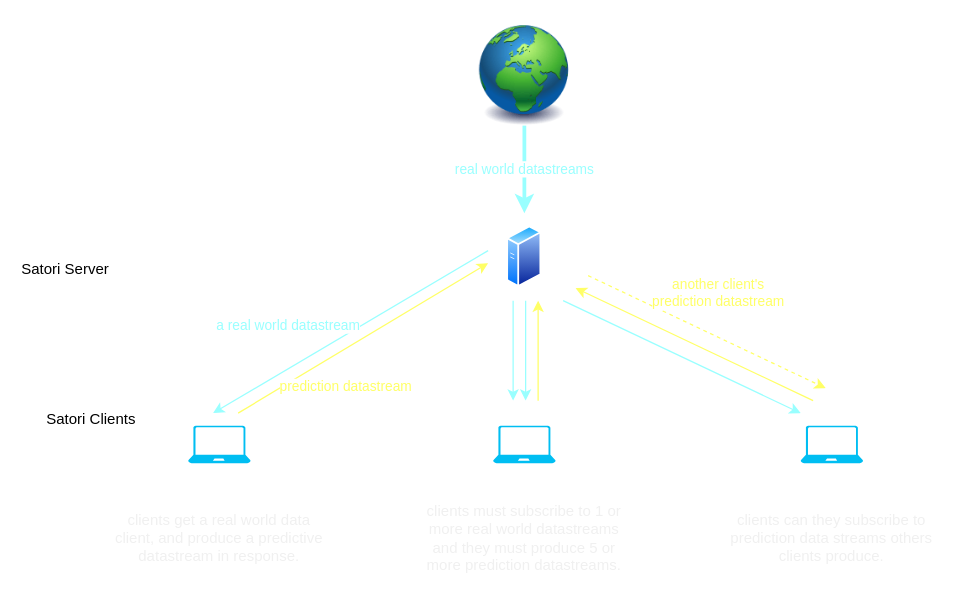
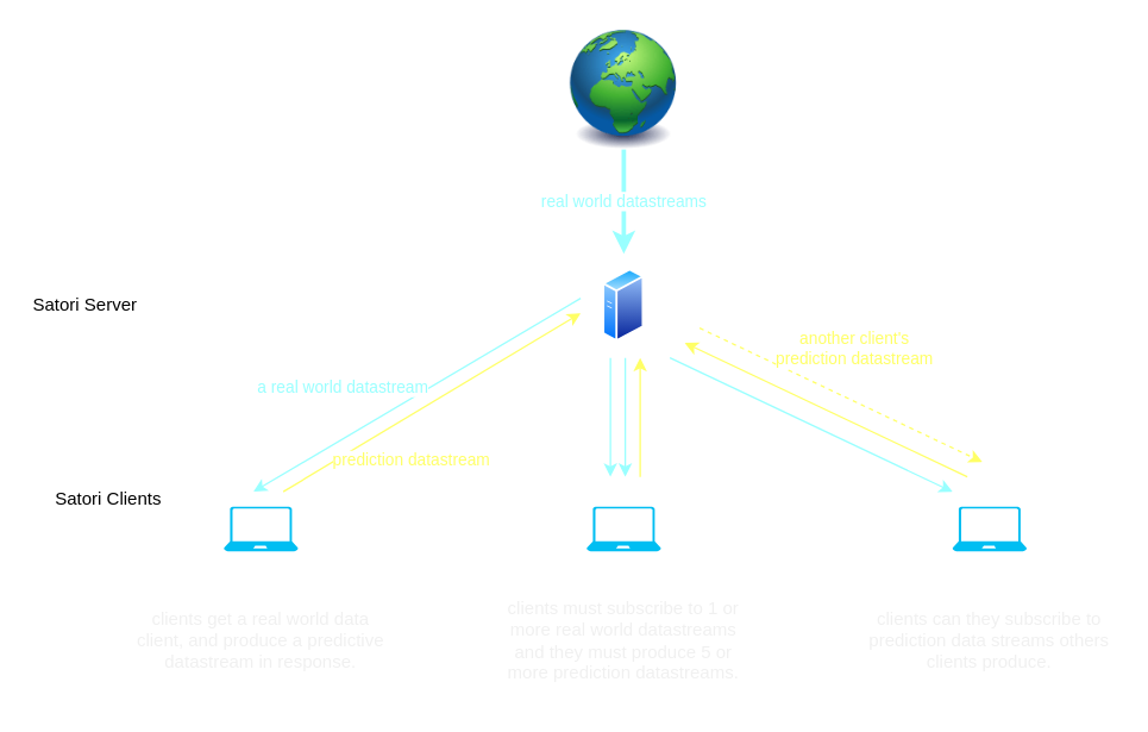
- <mxCell id="7" value="Satori Server" style="text;html=1;strokeColor=none;fillColor=none;align=left;verticalAlign=middle;whiteSpace=wrap;rounded=0;" parent="1" vertex="1"><mxGeometry x="15" y="200" width="90" height="30" as="geometry" /></mxCell>
+ <mxCell id="7" value="Satori Server" style="text;html=1;strokeColor=none;fillColor=none;align=left;verticalAlign=middle;whiteSpace=wrap;rounded=0;" parent="1" vertex="1"><mxGeometry x="20" y="190" width="90" height="30" as="geometry" /></mxCell>
